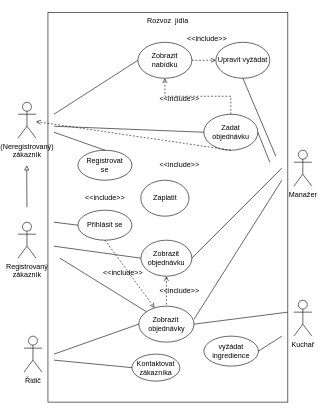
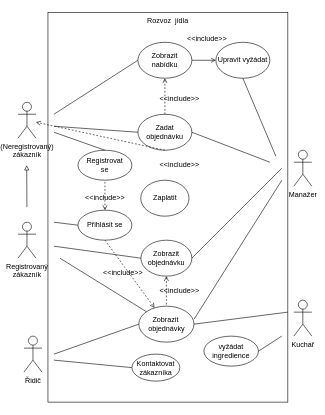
- <mxCell id="11" style="edgeStyle=orthogonalEdgeStyle;rounded=0;orthogonalLoop=1;jettySize=auto;html=1;exitX=1;exitY=0.5;exitDx=0;exitDy=0;entryX=0;entryY=0.5;entryDx=0;entryDy=0;startArrow=none;startFill=0;endArrow=open;endFill=0;dashed=1;" parent="1" source="12" target="40" edge="1"><mxGeometry relative="1" as="geometry" /></mxCell>
+ <mxCell id="11" style="edgeStyle=orthogonalEdgeStyle;rounded=0;orthogonalLoop=1;jettySize=auto;html=1;exitX=1;exitY=0.5;exitDx=0;exitDy=0;entryX=0;entryY=0.5;entryDx=0;entryDy=0;startArrow=none;startFill=0;endArrow=open;endFill=0;dashed=0;" parent="1" source="12" target="40" edge="1"><mxGeometry relative="1" as="geometry" /></mxCell>
- <mxCell id="5" value="Zadat objednávku" style="ellipse;whiteSpace=wrap;html=1;" parent="1" vertex="1"><mxGeometry x="330" y="190" width="90" height="60" as="geometry" /></mxCell>
+ <mxCell id="5" value="Zadat objednávku" style="ellipse;whiteSpace=wrap;html=1;" parent="1" vertex="1"><mxGeometry x="220" y="190" width="90" height="60" as="geometry" /></mxCell>
+ <mxCell id="36" value="" style="endArrow=none;html=1;rounded=0;entryX=0.5;entryY=1;entryDx=0;entryDy=0;exitX=0.5;exitY=0;exitDx=0;exitDy=0;endFill=0;dashed=1;startArrow=open;startFill=0;" parent="1" source="25" target="32" edge="1"><mxGeometry width="50" height="50" relative="1" as="geometry"><mxPoint x="140" y="470" as="sourcePoint" /><mxPoint x="190" y="420" as="targetPoint" /></mxGeometry></mxCell>
